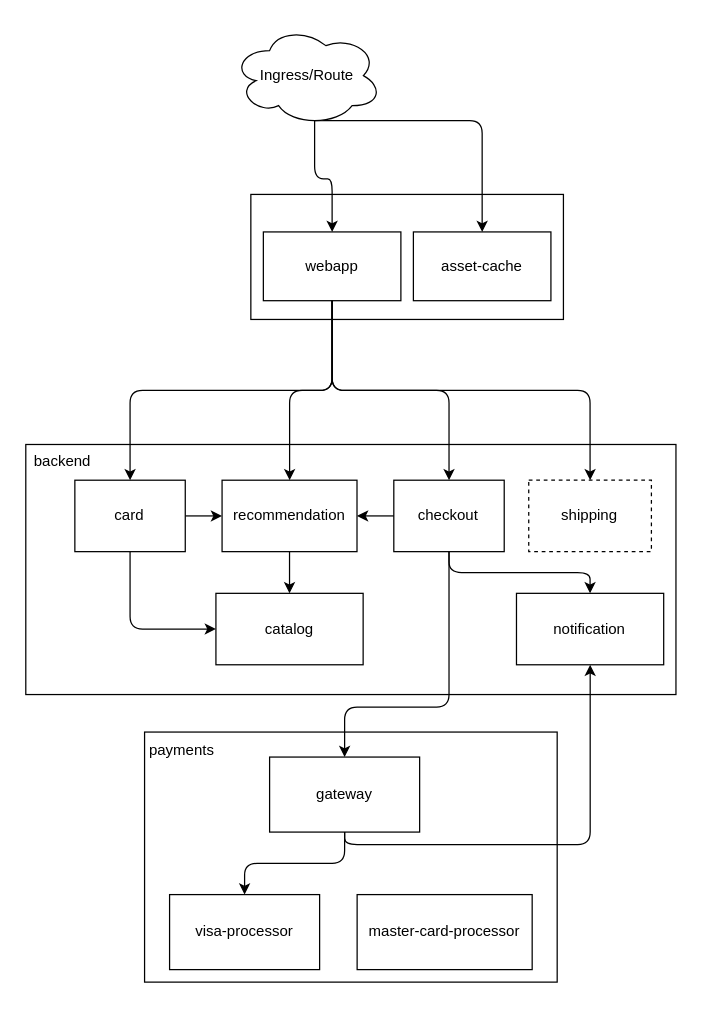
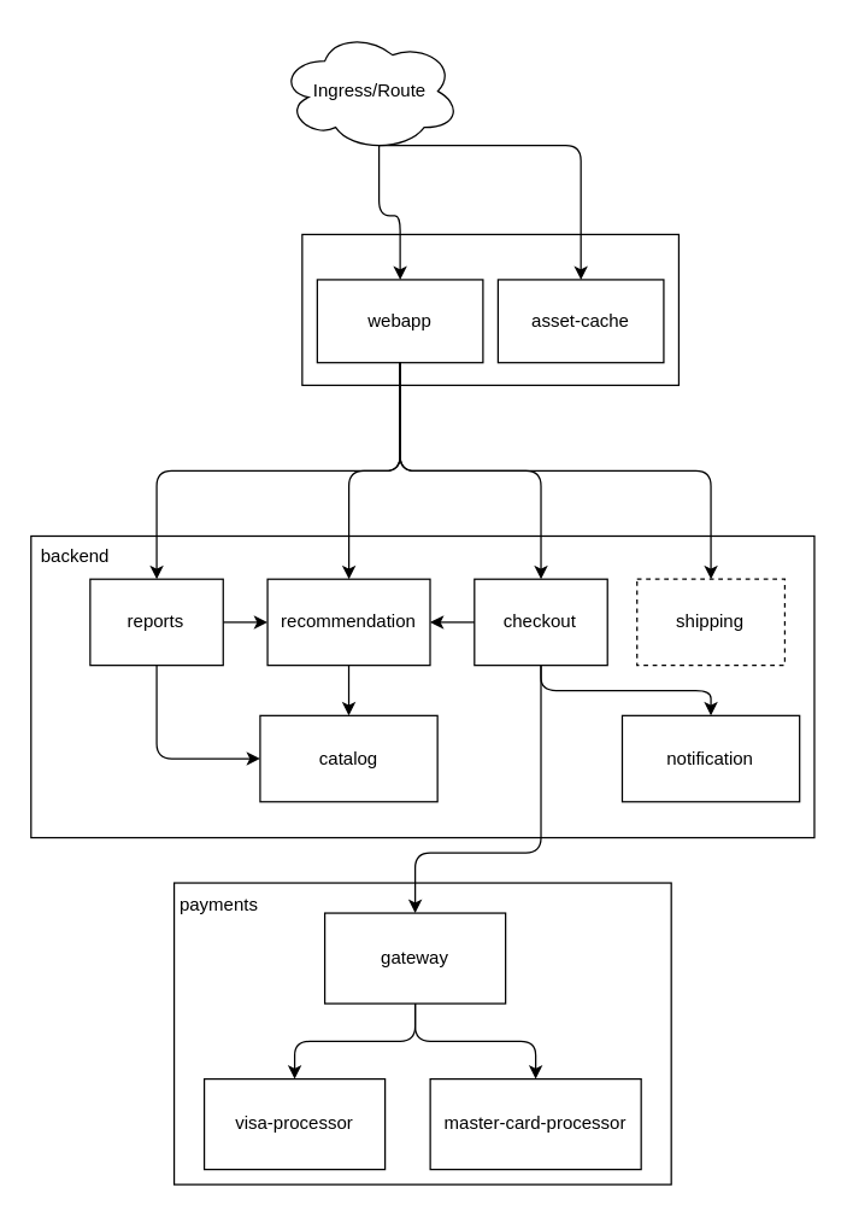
- <mxCell id="19" value="card" style="rounded=0;whiteSpace=wrap;html=1;" parent="6" vertex="1"><mxGeometry x="39.245" y="28.571" width="88.302" height="57.143" as="geometry" /></mxCell>
+ <mxCell id="19" value="reports" style="rounded=0;whiteSpace=wrap;html=1;" parent="6" vertex="1"><mxGeometry x="39.245" y="28.571" width="88.302" height="57.143" as="geometry" /></mxCell>
- <mxCell id="27" style="edgeStyle=orthogonalEdgeStyle;html=1;exitX=0.5;exitY=1;exitDx=0;exitDy=0;" parent="20" source="23" target="14" edge="1"><mxGeometry relative="1" as="geometry" /></mxCell>
+ <mxCell id="27" style="edgeStyle=orthogonalEdgeStyle;html=1;exitX=0.5;exitY=1;exitDx=0;exitDy=0;entryX=0.5;entryY=0;entryDx=0;entryDy=0;" parent="20" source="23" target="26" edge="1"><mxGeometry relative="1" as="geometry" /></mxCell>
